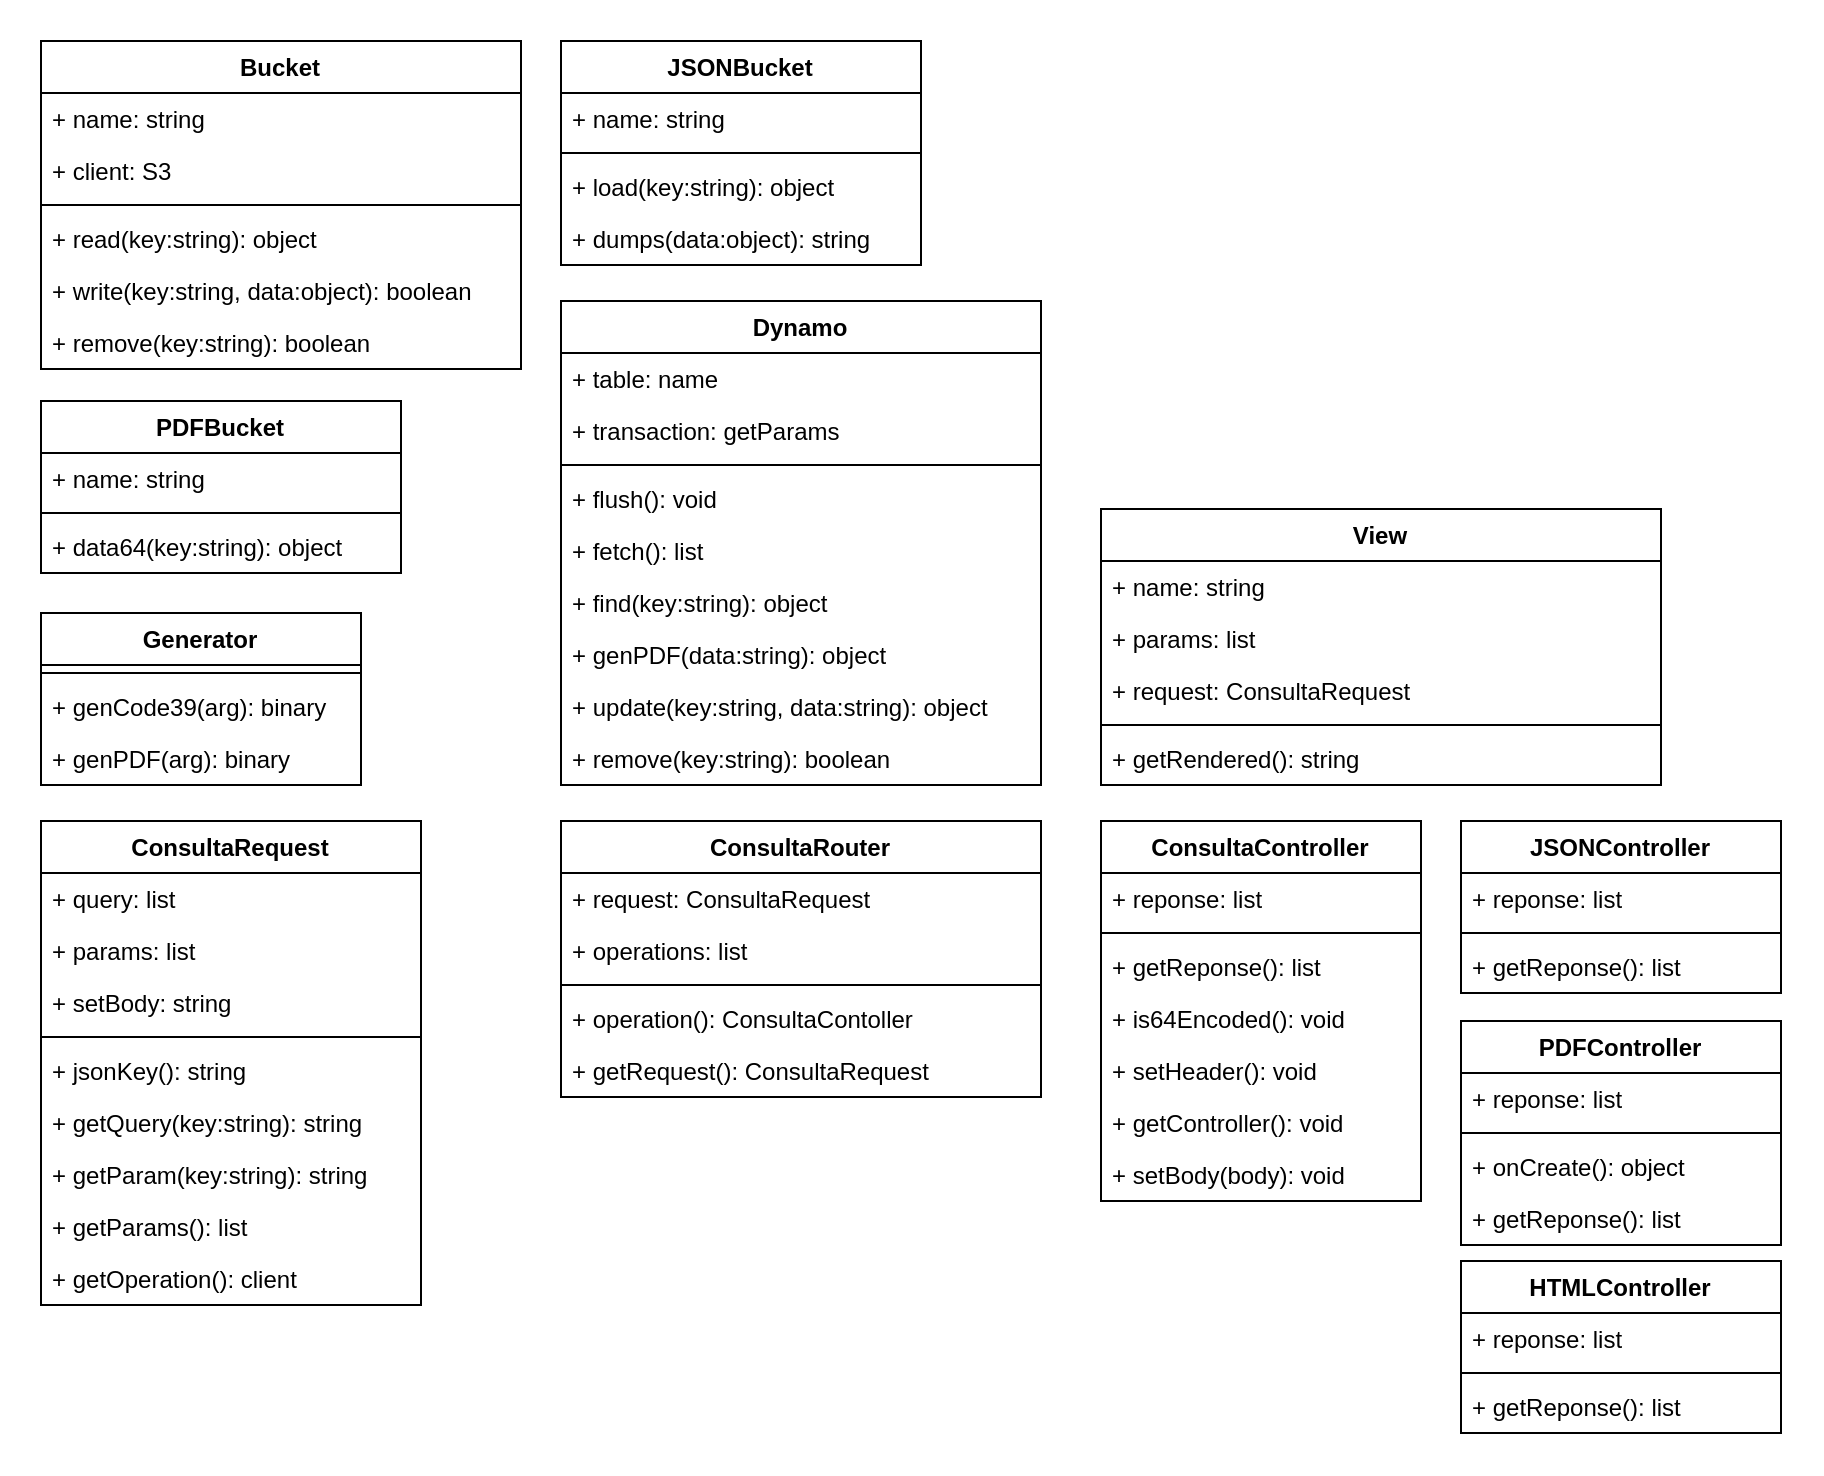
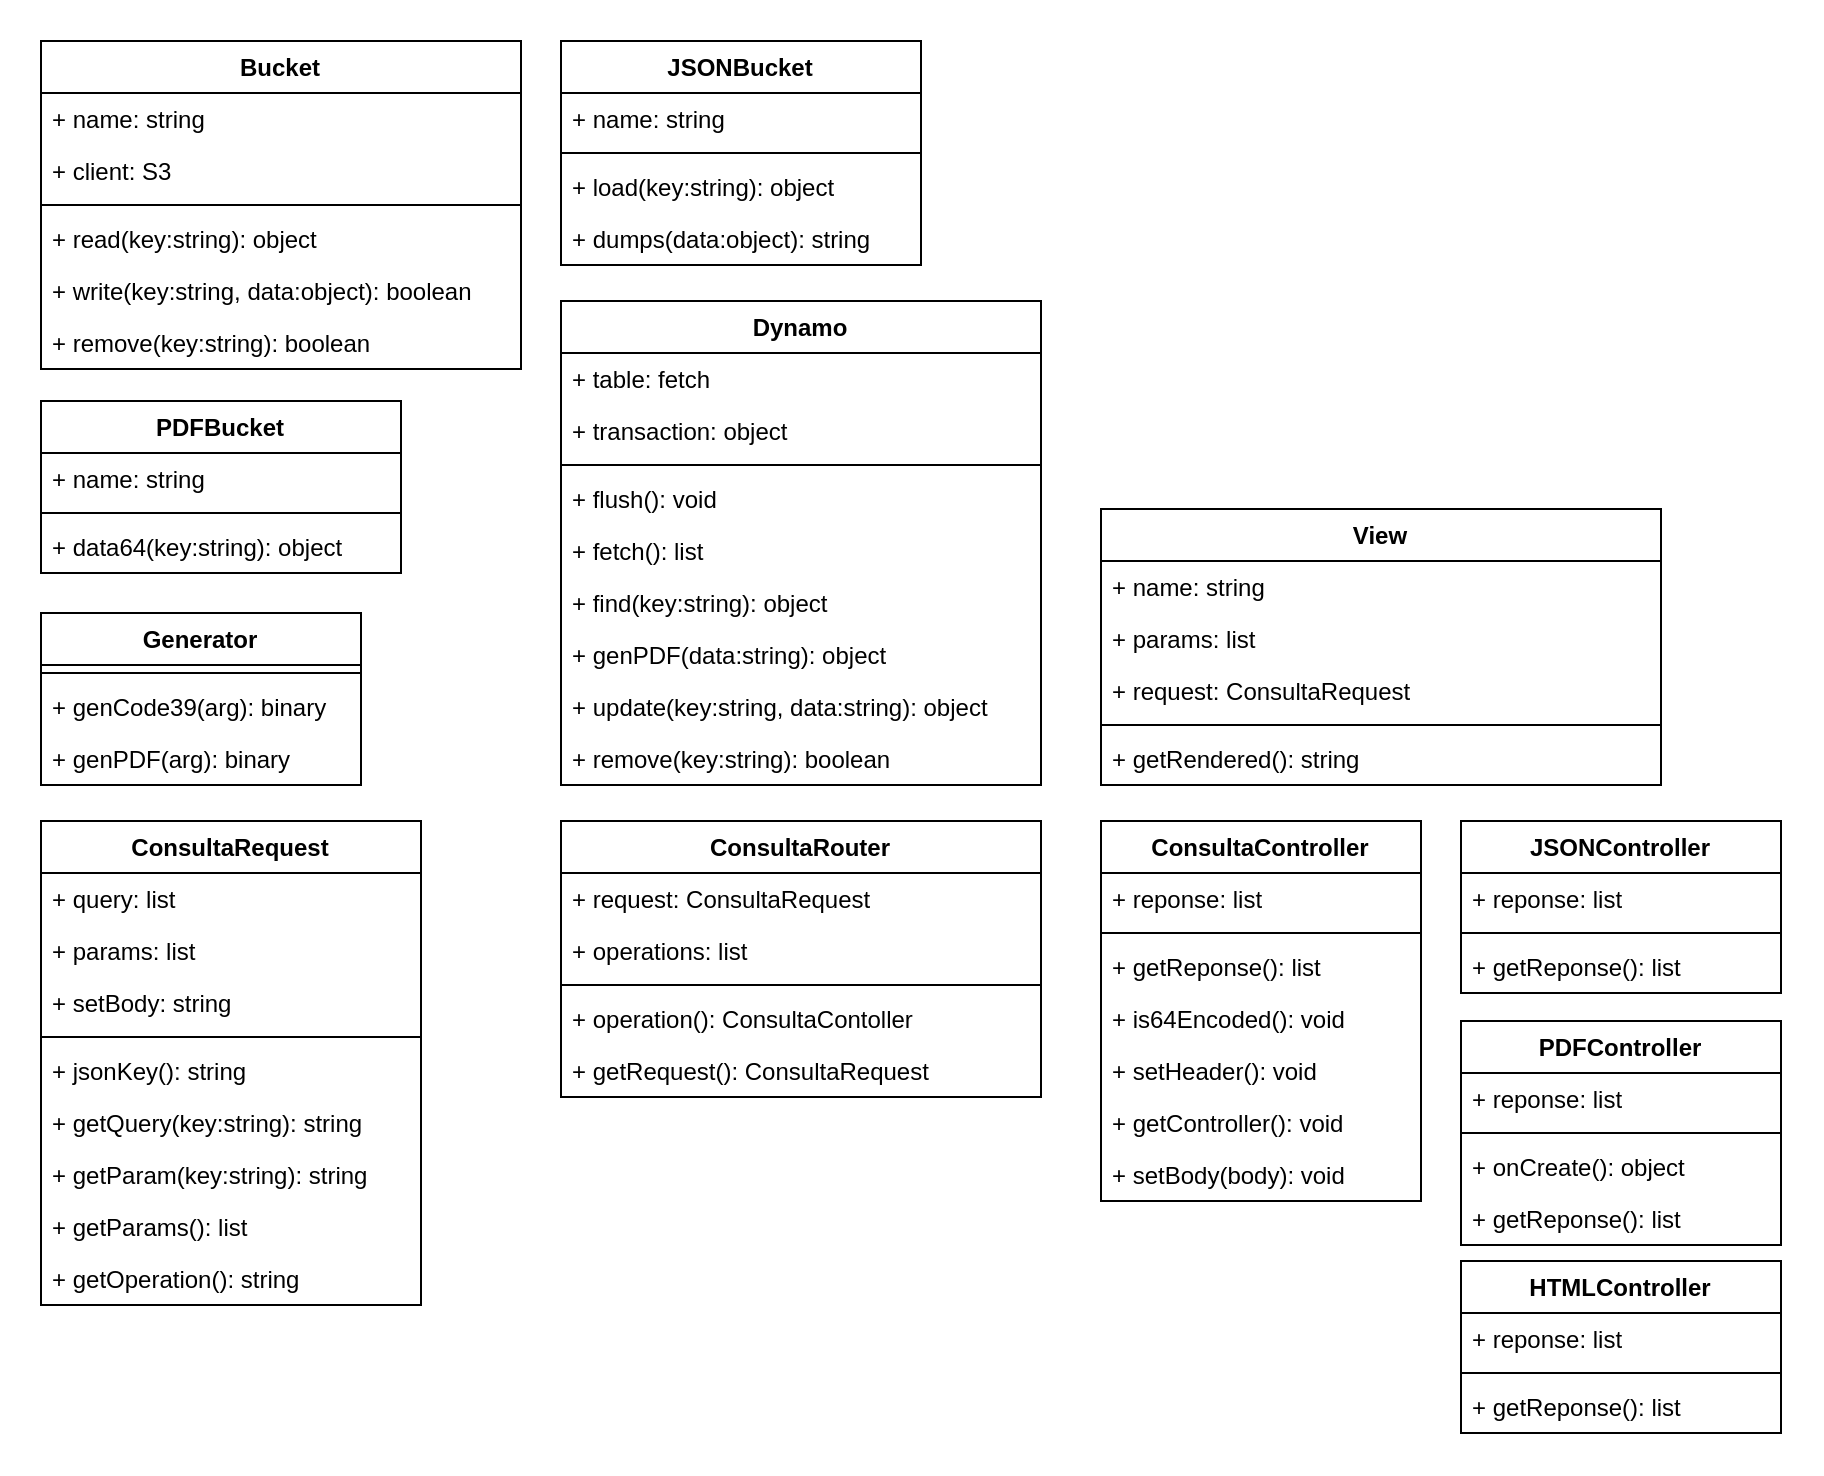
- <mxCell id="23" value="+ table: name" style="text;strokeColor=none;fillColor=none;align=left;verticalAlign=top;spacingLeft=4;spacingRight=4;overflow=hidden;rotatable=0;points=[[0,0.5],[1,0.5]];portConstraint=eastwest;" parent="22" vertex="1"><mxGeometry y="26" width="240" height="26" as="geometry" /></mxCell>
+ <mxCell id="23" value="+ table: fetch" style="text;strokeColor=none;fillColor=none;align=left;verticalAlign=top;spacingLeft=4;spacingRight=4;overflow=hidden;rotatable=0;points=[[0,0.5],[1,0.5]];portConstraint=eastwest;" parent="22" vertex="1"><mxGeometry y="26" width="240" height="26" as="geometry" /></mxCell>
- <mxCell id="24" value="+ transaction: getParams" style="text;strokeColor=none;fillColor=none;align=left;verticalAlign=top;spacingLeft=4;spacingRight=4;overflow=hidden;rotatable=0;points=[[0,0.5],[1,0.5]];portConstraint=eastwest;" parent="22" vertex="1"><mxGeometry y="52" width="240" height="26" as="geometry" /></mxCell>
+ <mxCell id="24" value="+ transaction: object" style="text;strokeColor=none;fillColor=none;align=left;verticalAlign=top;spacingLeft=4;spacingRight=4;overflow=hidden;rotatable=0;points=[[0,0.5],[1,0.5]];portConstraint=eastwest;" parent="22" vertex="1"><mxGeometry y="52" width="240" height="26" as="geometry" /></mxCell>
- <mxCell id="41" value="+ getOperation(): client" style="text;strokeColor=none;fillColor=none;align=left;verticalAlign=top;spacingLeft=4;spacingRight=4;overflow=hidden;rotatable=0;points=[[0,0.5],[1,0.5]];portConstraint=eastwest;" parent="32" vertex="1"><mxGeometry y="216" width="190" height="26" as="geometry" /></mxCell>
+ <mxCell id="41" value="+ getOperation(): string" style="text;strokeColor=none;fillColor=none;align=left;verticalAlign=top;spacingLeft=4;spacingRight=4;overflow=hidden;rotatable=0;points=[[0,0.5],[1,0.5]];portConstraint=eastwest;" parent="32" vertex="1"><mxGeometry y="216" width="190" height="26" as="geometry" /></mxCell>
